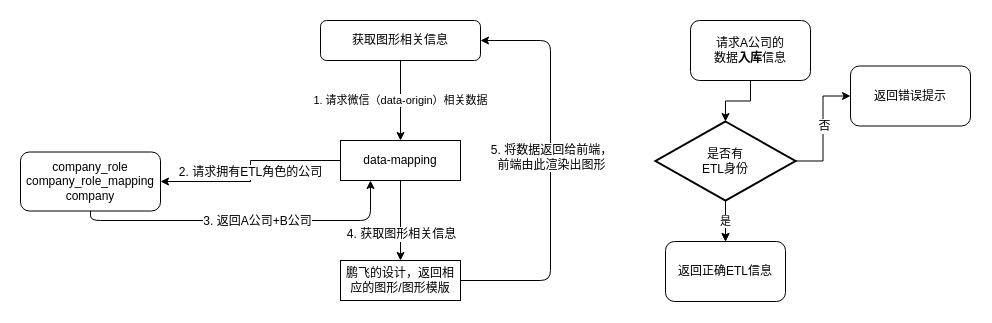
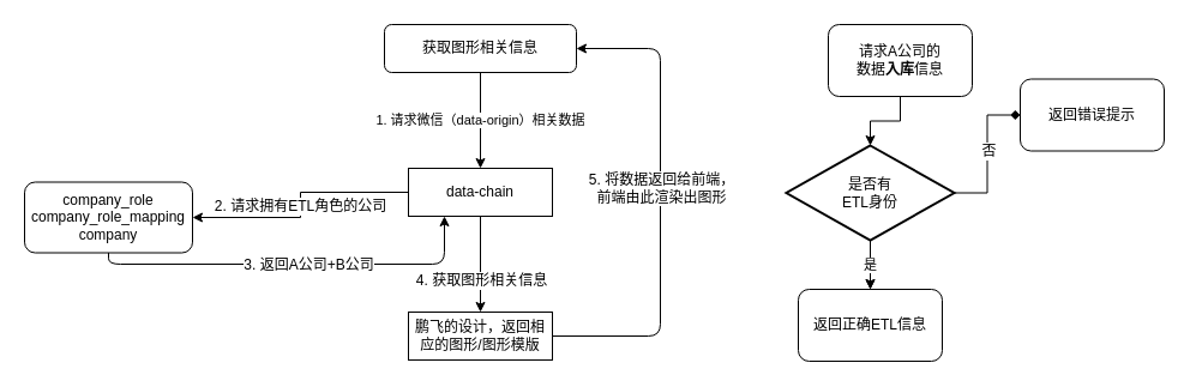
- <mxCell id="17" value="" style="edgeStyle=orthogonalEdgeStyle;rounded=0;orthogonalLoop=1;jettySize=auto;html=1;entryX=0;entryY=0.5;entryDx=0;entryDy=0;" edge="1" parent="1" source="21" target="22"><mxGeometry relative="1" as="geometry"><mxPoint x="886.5" y="160.5" as="targetPoint" /></mxGeometry></mxCell>
+ <mxCell id="17" value="" style="edgeStyle=orthogonalEdgeStyle;rounded=0;orthogonalLoop=1;jettySize=auto;html=1;entryX=0;entryY=0.5;entryDx=0;entryDy=0;endArrow=diamond;" edge="1" parent="1" source="21" target="22"><mxGeometry relative="1" as="geometry"><mxPoint x="886.5" y="160.5" as="targetPoint" /></mxGeometry></mxCell>
- <mxCell id="8" value="data-mapping" style="rounded=1;whiteSpace=wrap;html=1;arcSize=0;" vertex="1" parent="1"><mxGeometry x="340" y="140" width="120" height="40" as="geometry" /></mxCell>
+ <mxCell id="8" value="data-chain" style="rounded=1;whiteSpace=wrap;html=1;arcSize=0;" vertex="1" parent="1"><mxGeometry x="340" y="140" width="120" height="40" as="geometry" /></mxCell>
